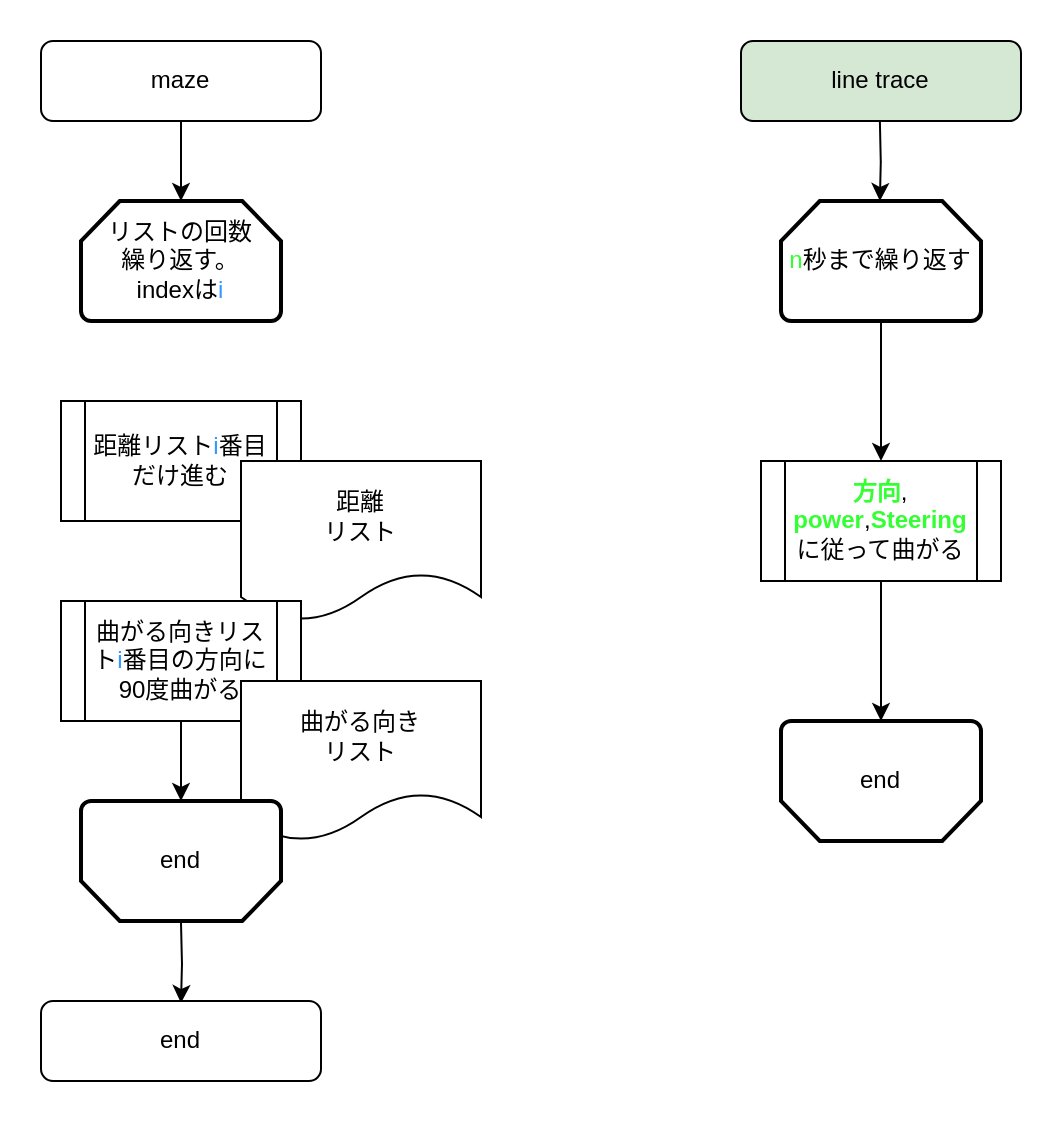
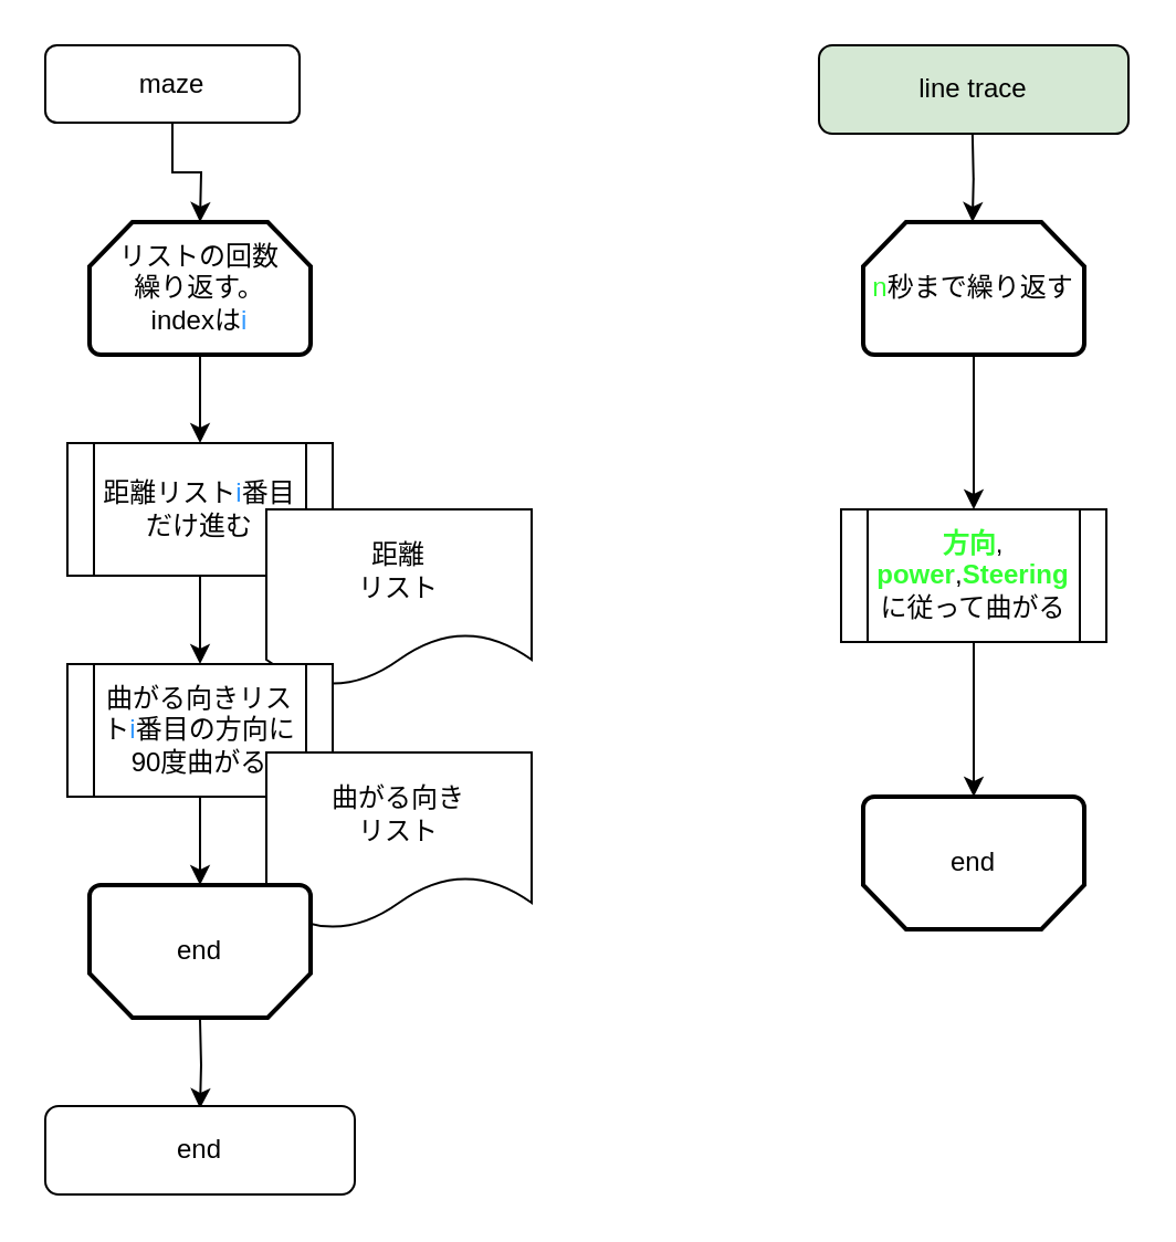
- <mxCell id="3" value="maze" style="rounded=1;whiteSpace=wrap;html=1;" vertex="1" parent="1"><mxGeometry x="20" y="20" width="140" height="40" as="geometry" /></mxCell>
+ <mxCell id="3" value="maze" style="rounded=1;whiteSpace=wrap;html=1;" vertex="1" parent="1"><mxGeometry x="20" y="20" width="115" height="35" as="geometry" /></mxCell>
+ <mxCell id="6" style="edgeStyle=orthogonalEdgeStyle;rounded=0;orthogonalLoop=1;jettySize=auto;html=1;exitX=0.5;exitY=1;exitDx=0;exitDy=0;exitPerimeter=0;" edge="1" parent="1" source="7" target="5"><mxGeometry relative="1" as="geometry" /></mxCell>
+ <mxCell id="4" style="edgeStyle=orthogonalEdgeStyle;rounded=0;orthogonalLoop=1;jettySize=auto;html=1;exitX=0.5;exitY=1;exitDx=0;exitDy=0;" edge="1" parent="1" source="5" target="10"><mxGeometry relative="1" as="geometry" /></mxCell>
